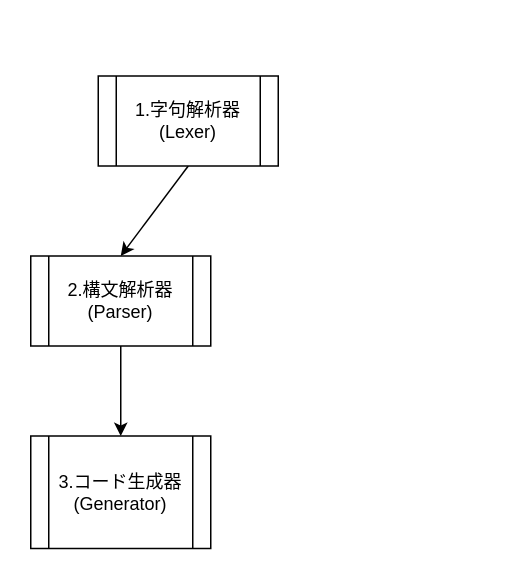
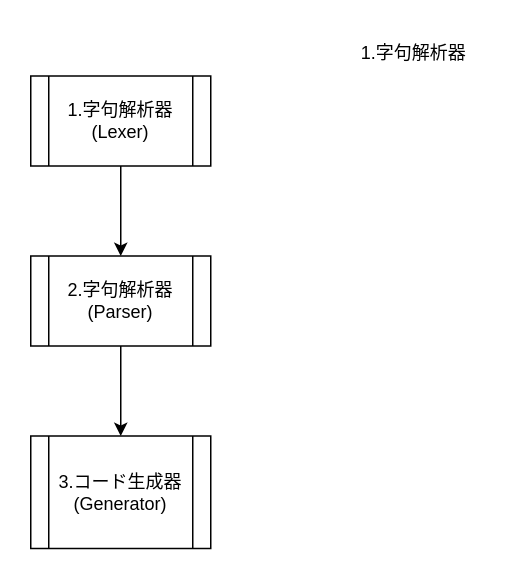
+ <mxCell id="7" value="&lt;span style=&quot;&quot;&gt;1.字句解析器&lt;/span&gt;" style="text;html=1;align=center;verticalAlign=middle;resizable=0;points=[];autosize=1;strokeColor=none;fillColor=none;" parent="1" vertex="1"><mxGeometry x="230" y="20" width="90" height="30" as="geometry" /></mxCell>
- <mxCell id="3" value="1.字句解析器&lt;br&gt;(Lexer)" style="shape=process;whiteSpace=wrap;html=1;backgroundOutline=1;" parent="1" vertex="1"><mxGeometry x="65" y="50" width="120" height="60" as="geometry" /></mxCell>
+ <mxCell id="3" value="1.字句解析器&lt;br&gt;(Lexer)" style="shape=process;whiteSpace=wrap;html=1;backgroundOutline=1;" parent="1" vertex="1"><mxGeometry x="20" y="50" width="120" height="60" as="geometry" /></mxCell>
- <mxCell id="5" value="2.構文解析器&lt;br&gt;(Parser)" style="shape=process;whiteSpace=wrap;html=1;backgroundOutline=1;" parent="1" vertex="1"><mxGeometry x="20" y="170" width="120" height="60" as="geometry" /></mxCell>
+ <mxCell id="5" value="2.字句解析器&lt;br&gt;(Parser)" style="shape=process;whiteSpace=wrap;html=1;backgroundOutline=1;" parent="1" vertex="1"><mxGeometry x="20" y="170" width="120" height="60" as="geometry" /></mxCell>
